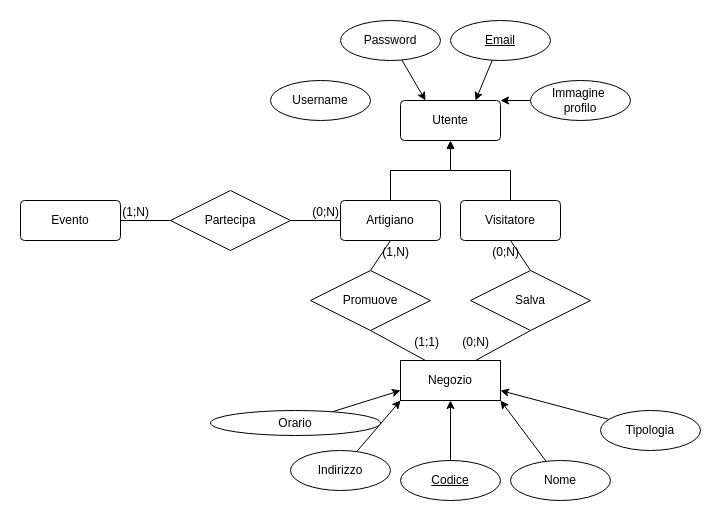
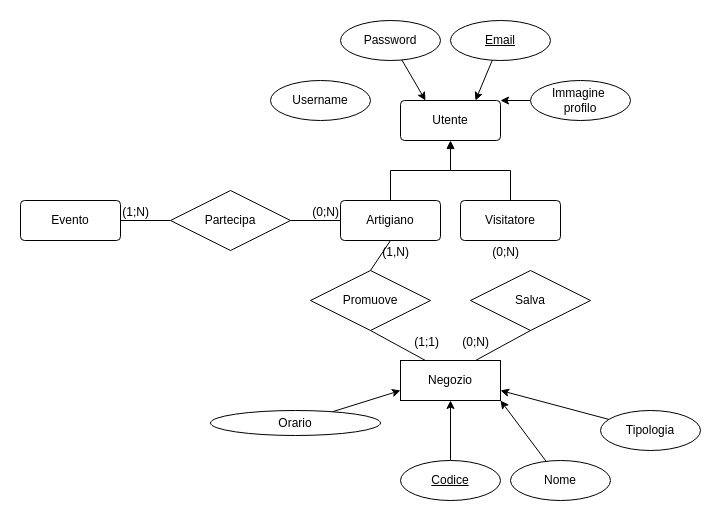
- <mxCell id="28" value="" style="endArrow=none;html=1;rounded=0;exitX=0.5;exitY=1;exitDx=0;exitDy=0;entryX=0.5;entryY=0;entryDx=0;entryDy=0;" parent="1" source="11" target="15" edge="1"><mxGeometry relative="1" as="geometry"><mxPoint x="480" y="190" as="sourcePoint" /><mxPoint x="640" y="190" as="targetPoint" /></mxGeometry></mxCell>
- <mxCell id="18" style="rounded=0;orthogonalLoop=1;jettySize=auto;html=1;entryX=0;entryY=1;entryDx=0;entryDy=0;" parent="1" source="19" target="14" edge="1"><mxGeometry relative="1" as="geometry" /></mxCell>
- <mxCell id="19" value="Indirizzo" style="ellipse;whiteSpace=wrap;html=1;align=center;" parent="1" vertex="1"><mxGeometry x="290" y="450" width="100" height="40" as="geometry" /></mxCell>
